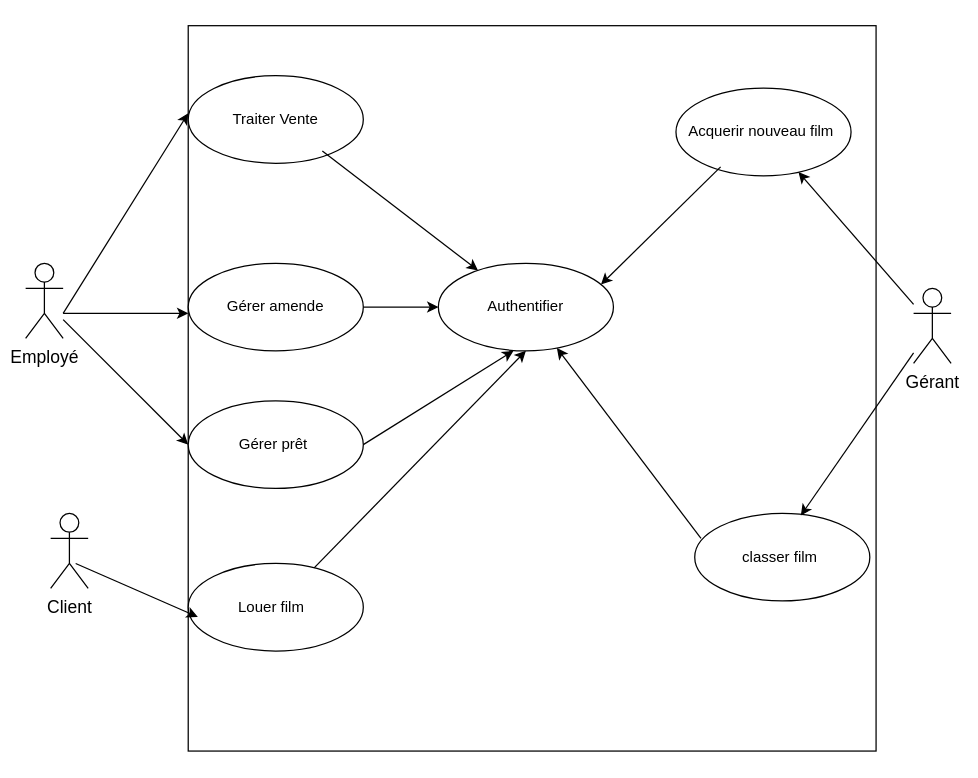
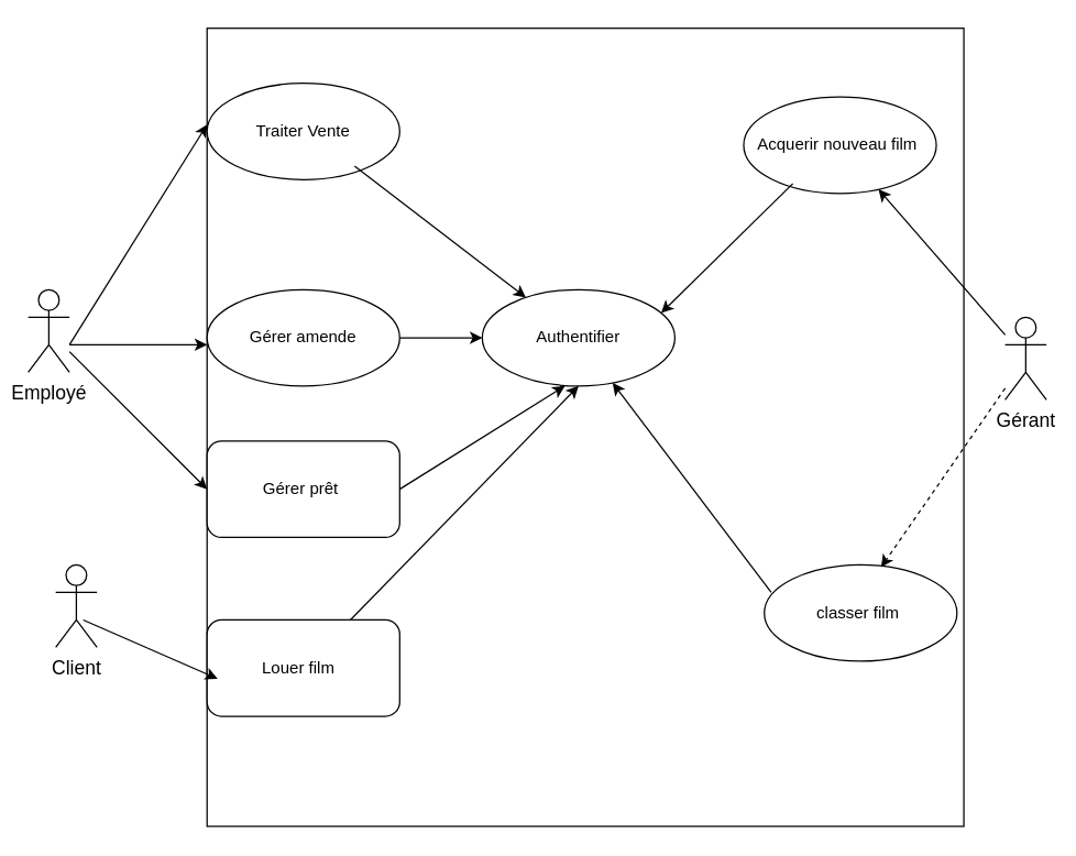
- <mxCell id="19" value="" style="endArrow=classic;html=1;entryX=0.606;entryY=0.024;entryDx=0;entryDy=0;entryPerimeter=0;" edge="1" parent="1" source="16" target="9"><mxGeometry width="50" height="50" relative="1" as="geometry"><mxPoint x="620" y="335" as="sourcePoint" /><mxPoint x="670" y="285" as="targetPoint" /></mxGeometry></mxCell>
+ <mxCell id="19" value="" style="endArrow=classic;html=1;entryX=0.606;entryY=0.024;entryDx=0;entryDy=0;entryPerimeter=0;dashed=1;" edge="1" parent="1" source="16" target="9"><mxGeometry width="50" height="50" relative="1" as="geometry"><mxPoint x="620" y="335" as="sourcePoint" /><mxPoint x="670" y="285" as="targetPoint" /></mxGeometry></mxCell>
- <mxCell id="6" value="Gérer prêt&amp;nbsp;" style="ellipse;whiteSpace=wrap;html=1;" vertex="1" parent="1"><mxGeometry x="150" y="320" width="140" height="70" as="geometry" /></mxCell>
+ <mxCell id="6" value="Gérer prêt&amp;nbsp;" style="whiteSpace=wrap;html=1;rounded=1;" vertex="1" parent="1"><mxGeometry x="150" y="320" width="140" height="70" as="geometry" /></mxCell>
- <mxCell id="10" value="Louer film&amp;nbsp;&amp;nbsp;" style="ellipse;whiteSpace=wrap;html=1;" vertex="1" parent="1"><mxGeometry x="150" y="450" width="140" height="70" as="geometry" /></mxCell>
+ <mxCell id="10" value="Louer film&amp;nbsp;&amp;nbsp;" style="whiteSpace=wrap;html=1;rounded=1;" vertex="1" parent="1"><mxGeometry x="150" y="450" width="140" height="70" as="geometry" /></mxCell>
